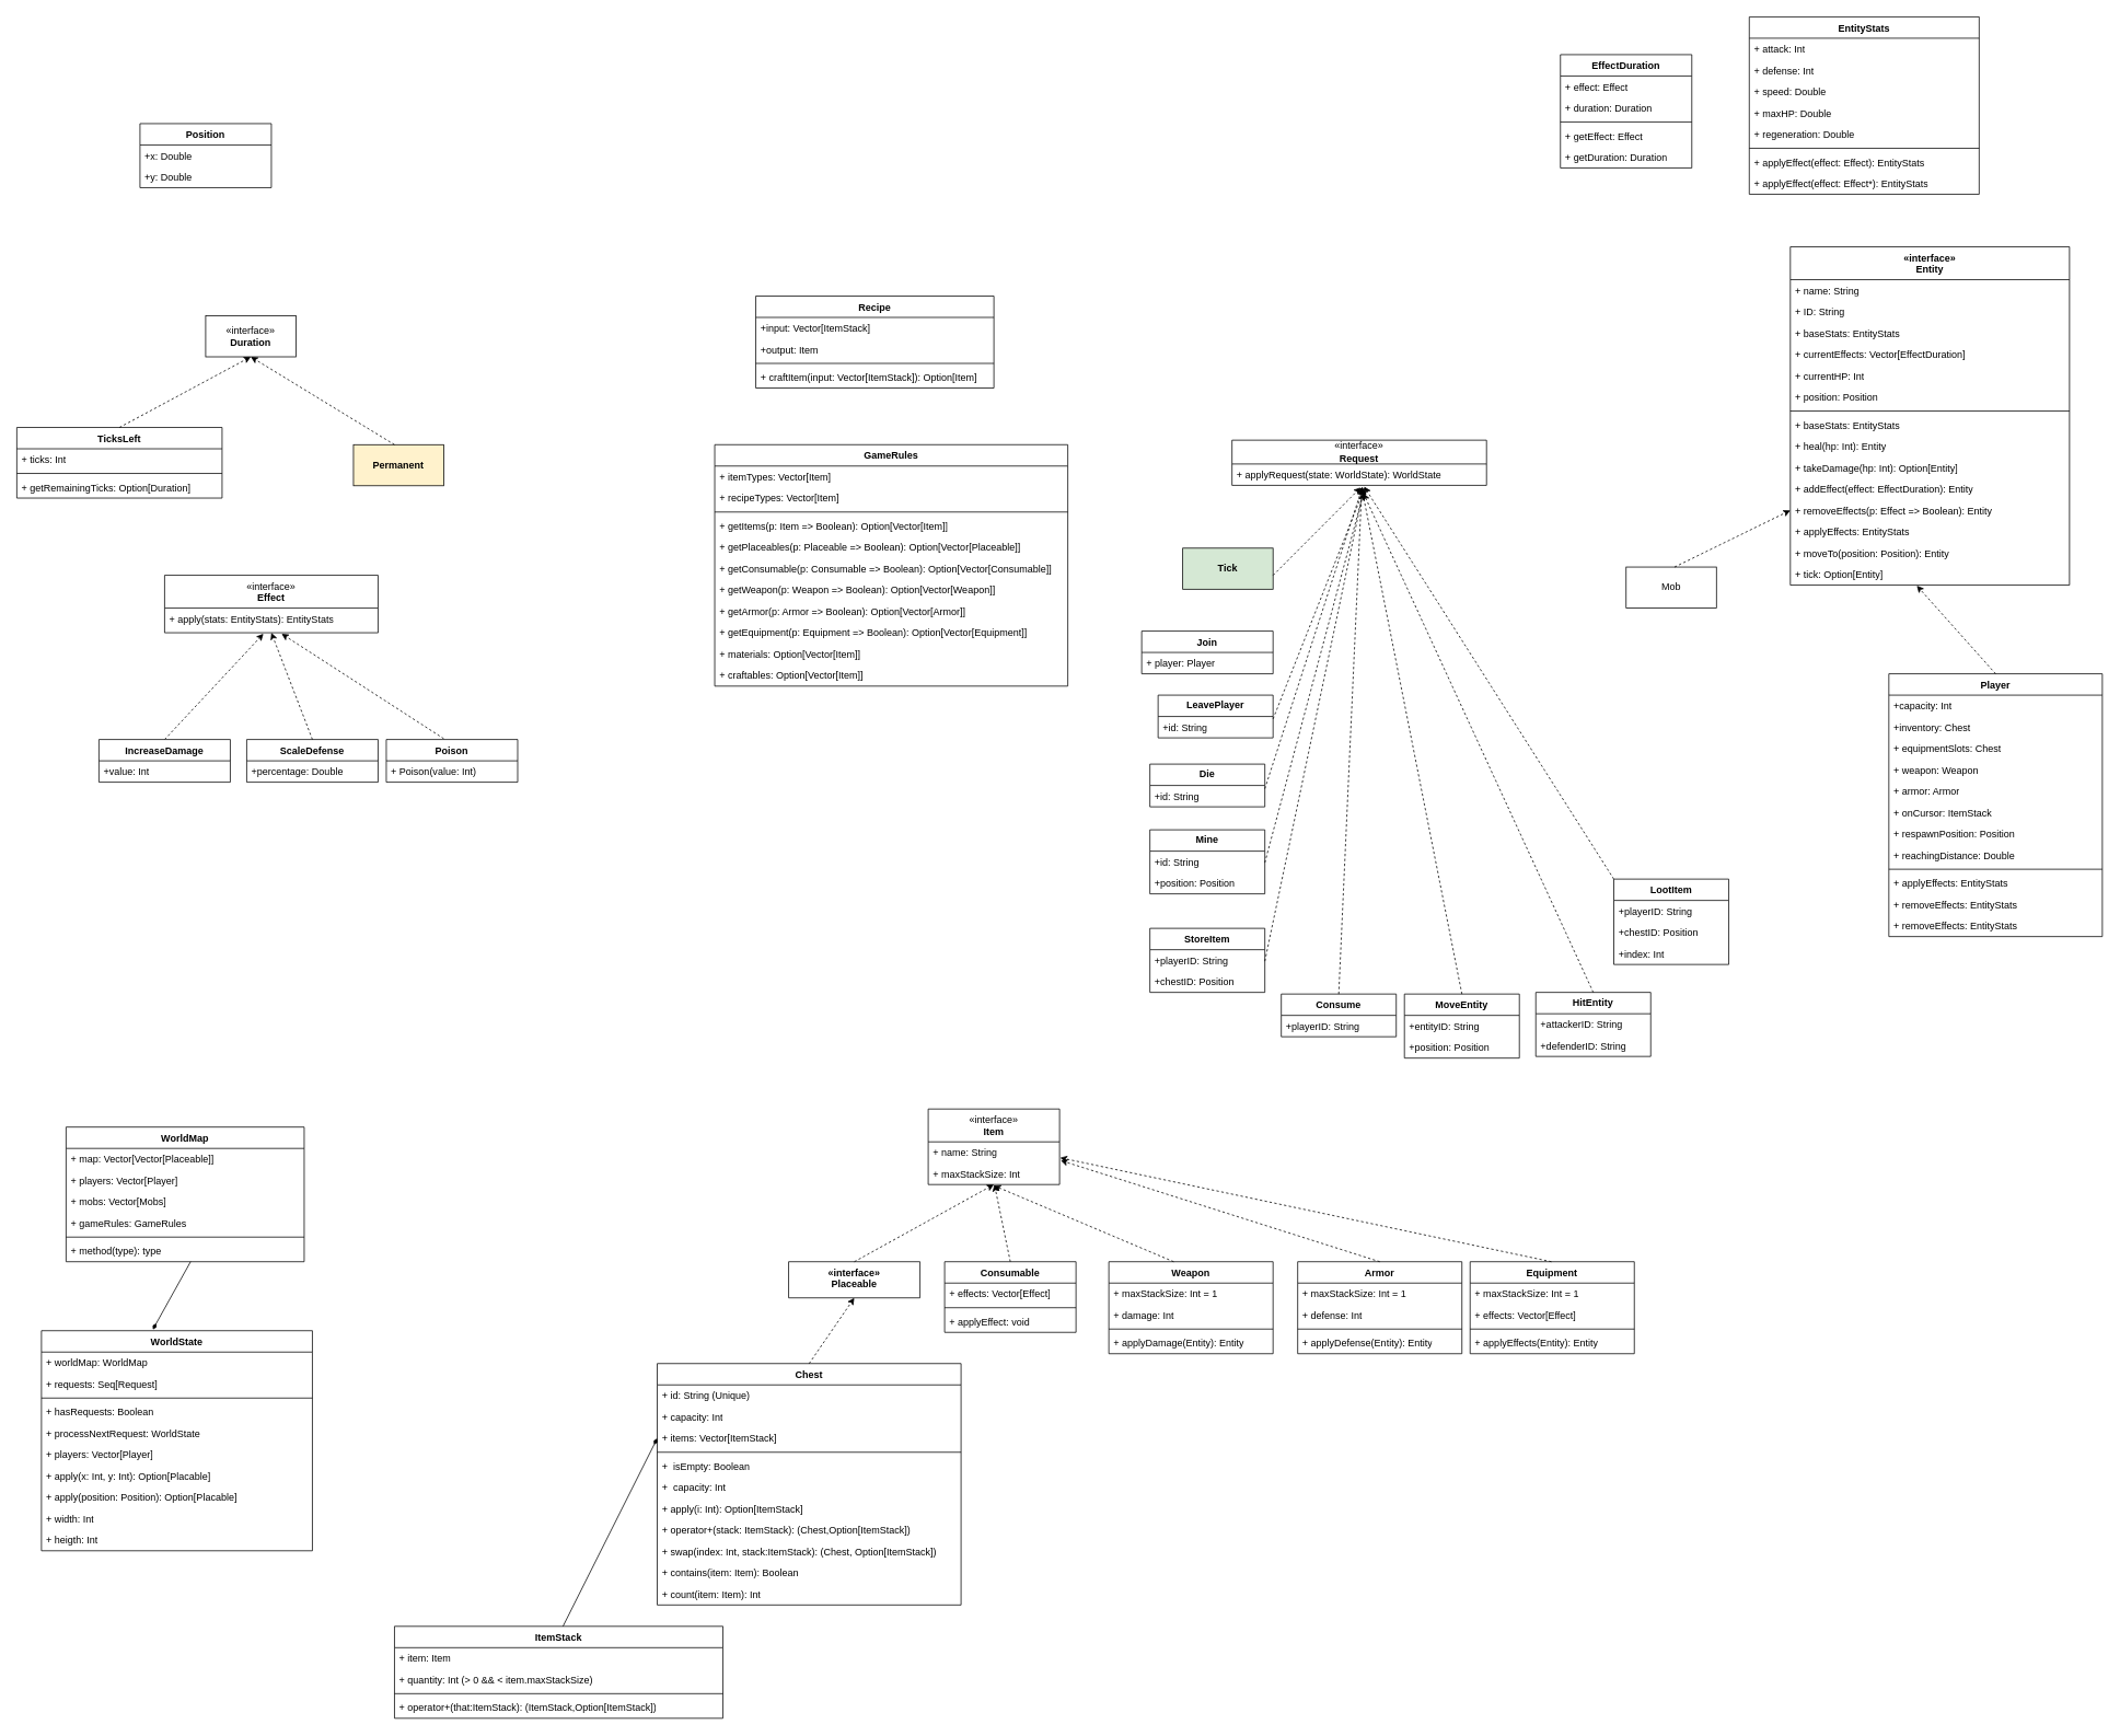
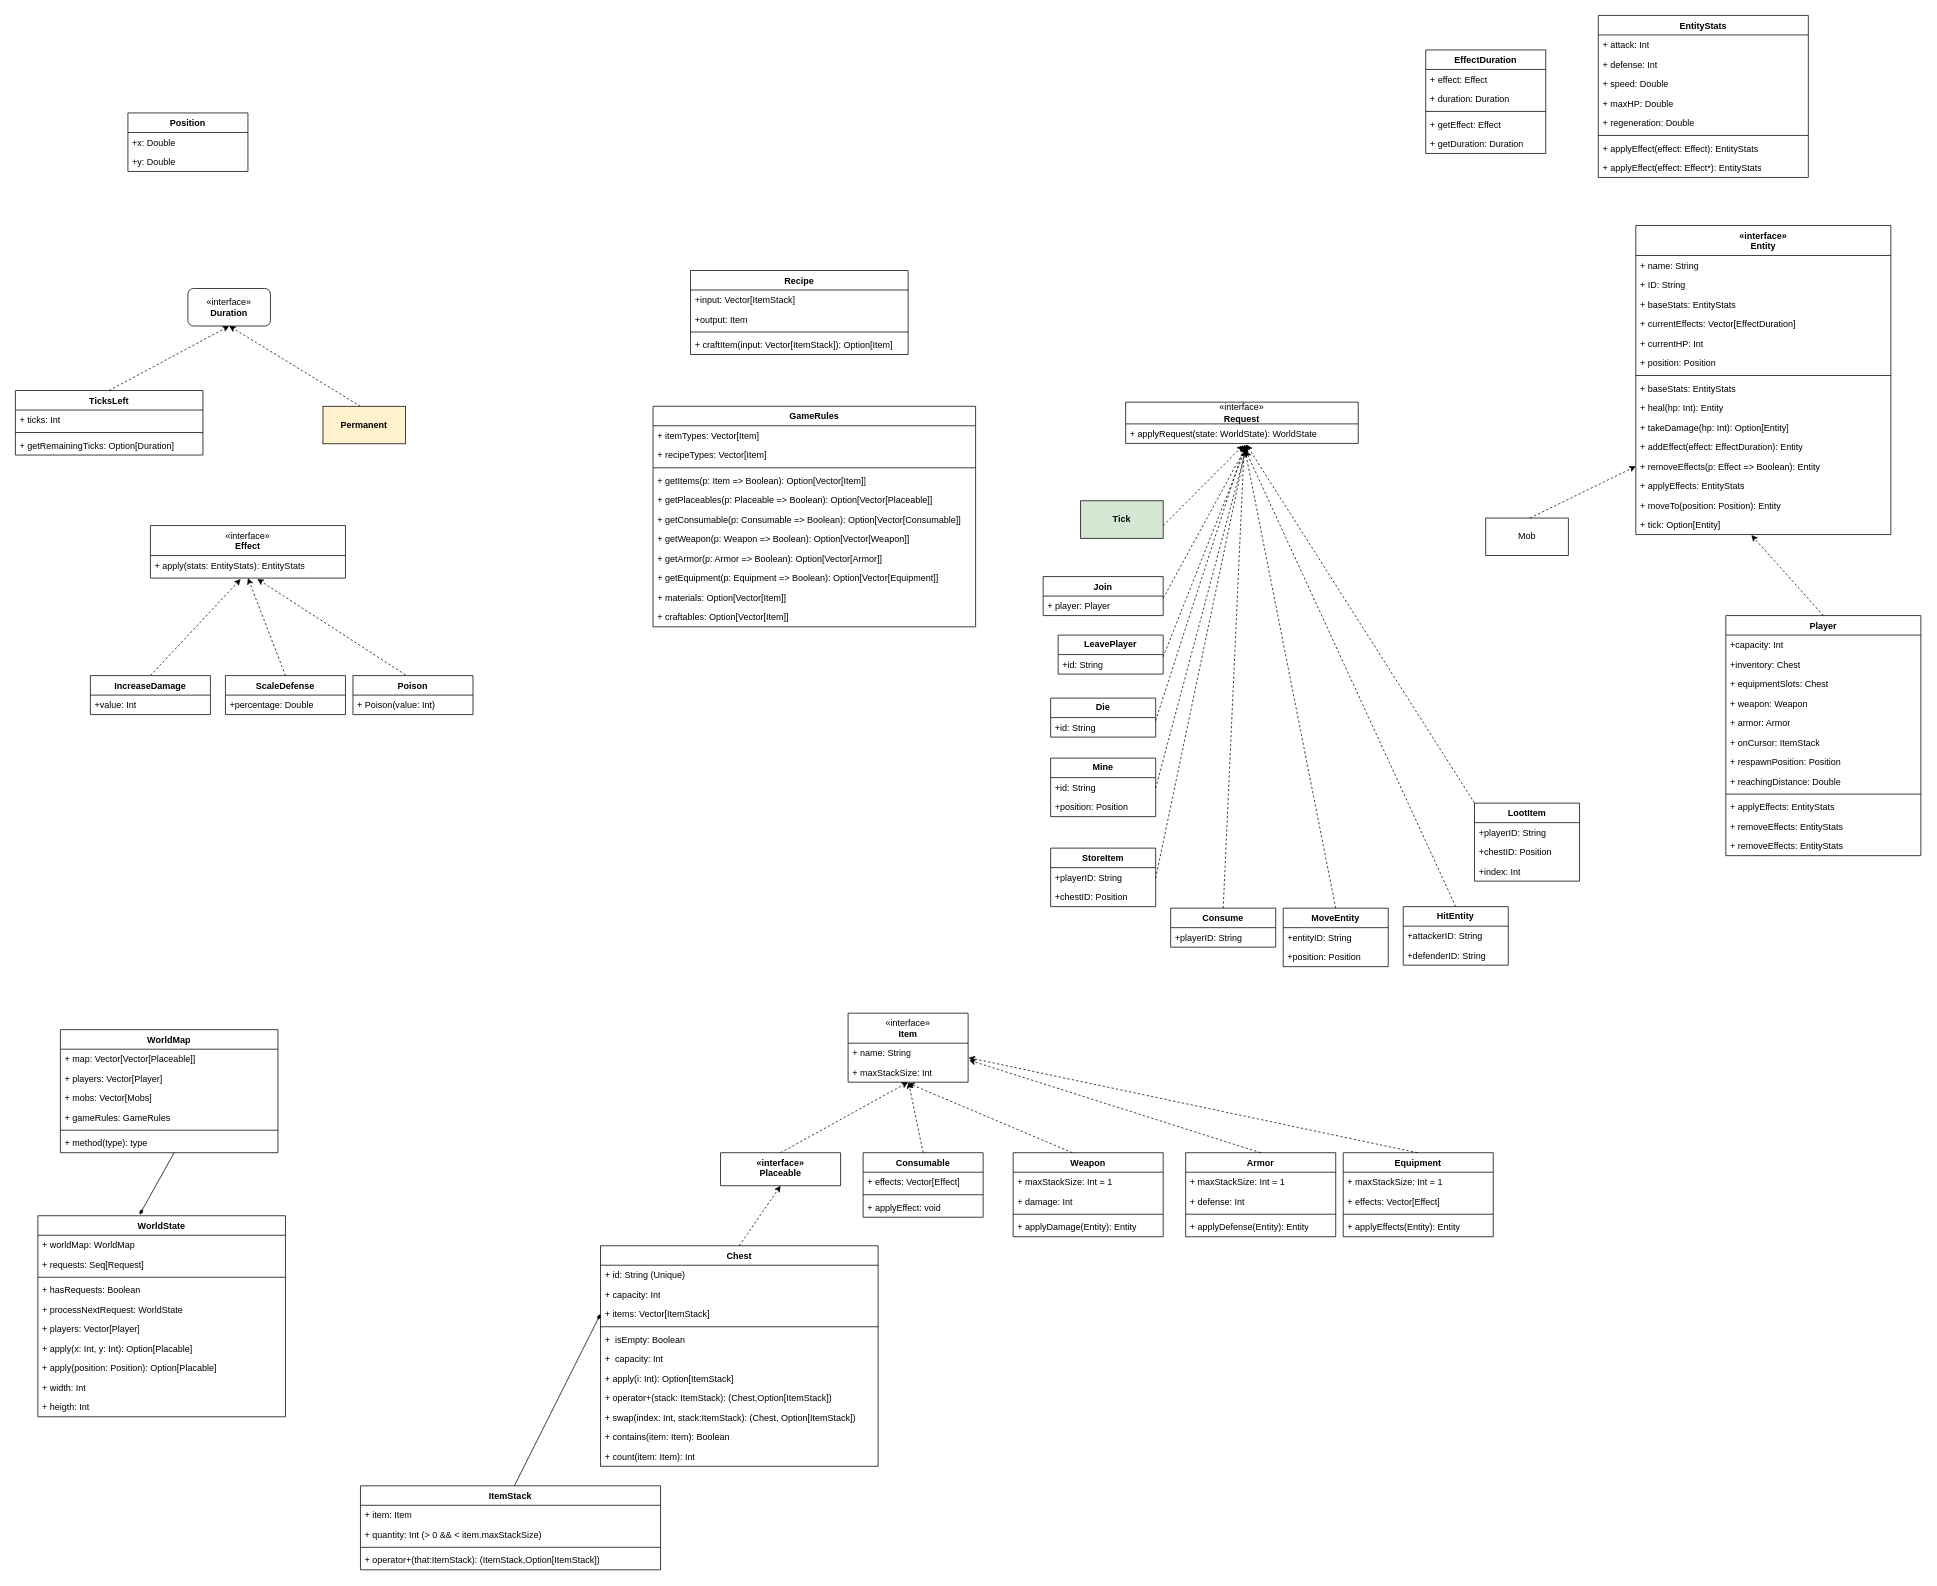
- <mxCell id="118" value="&lt;div&gt;«interface»&lt;/div&gt;&lt;div&gt;&lt;b&gt;Duration&lt;/b&gt;&lt;/div&gt;" style="html=1;whiteSpace=wrap;" parent="1" vertex="1"><mxGeometry x="250" y="384" width="110" height="50" as="geometry" /></mxCell>
+ <mxCell id="118" value="&lt;div&gt;«interface»&lt;/div&gt;&lt;div&gt;&lt;b&gt;Duration&lt;/b&gt;&lt;/div&gt;" style="html=1;whiteSpace=wrap;rounded=1;" parent="1" vertex="1"><mxGeometry x="250" y="384" width="110" height="50" as="geometry" /></mxCell>
+ <mxCell id="182" value="" style="endArrow=classic;html=1;rounded=0;entryX=0.523;entryY=1.058;entryDx=0;entryDy=0;dashed=1;exitX=1;exitY=0.115;exitDx=0;exitDy=0;entryPerimeter=0;exitPerimeter=0;" parent="1" source="156" target="165" edge="1"><mxGeometry width="50" height="50" relative="1" as="geometry"><mxPoint x="1576.5" y="697.5" as="sourcePoint" /><mxPoint x="1683.5" y="590.5" as="targetPoint" /></mxGeometry></mxCell>
